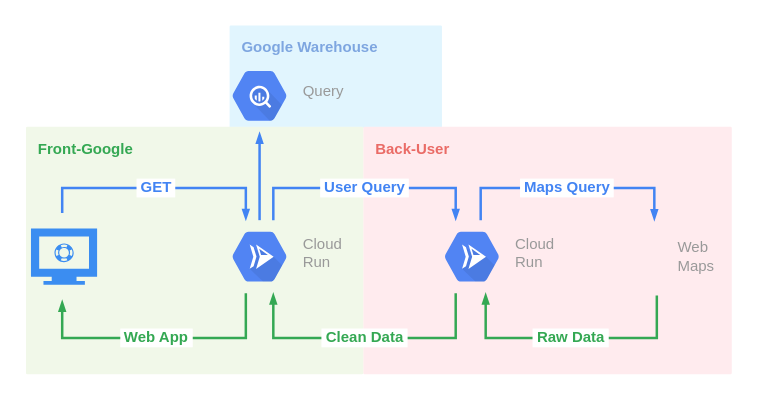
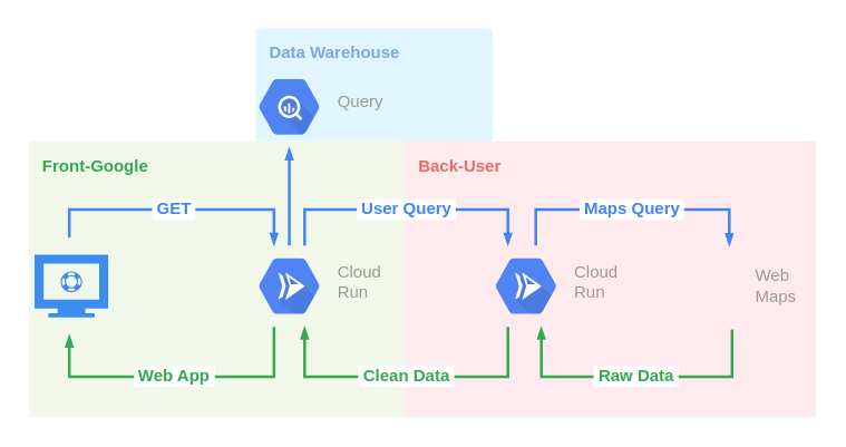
- <mxCell id="2" value="Google Warehouse" style="sketch=0;points=[[0,0,0],[0.25,0,0],[0.5,0,0],[0.75,0,0],[1,0,0],[1,0.25,0],[1,0.5,0],[1,0.75,0],[1,1,0],[0.75,1,0],[0.5,1,0],[0.25,1,0],[0,1,0],[0,0.75,0],[0,0.5,0],[0,0.25,0]];rounded=1;absoluteArcSize=1;arcSize=2;html=1;strokeColor=none;gradientColor=none;shadow=0;dashed=0;fontSize=12;fontColor=#7EA6E0;align=left;verticalAlign=top;spacing=10;spacingTop=-4;fillColor=#E1F5FE;labelBackgroundColor=none;fontFamily=Helvetica;fontStyle=1" vertex="1" parent="1"><mxGeometry x="183" y="20" width="170" height="82" as="geometry" /></mxCell>
+ <mxCell id="2" value="Data Warehouse" style="sketch=0;points=[[0,0,0],[0.25,0,0],[0.5,0,0],[0.75,0,0],[1,0,0],[1,0.25,0],[1,0.5,0],[1,0.75,0],[1,1,0],[0.75,1,0],[0.5,1,0],[0.25,1,0],[0,1,0],[0,0.75,0],[0,0.5,0],[0,0.25,0]];rounded=1;absoluteArcSize=1;arcSize=2;html=1;strokeColor=none;gradientColor=none;shadow=0;dashed=0;fontSize=12;fontColor=#7EA6E0;align=left;verticalAlign=top;spacing=10;spacingTop=-4;fillColor=#E1F5FE;labelBackgroundColor=none;fontFamily=Helvetica;fontStyle=1" vertex="1" parent="1"><mxGeometry x="183" y="20" width="170" height="82" as="geometry" /></mxCell>
